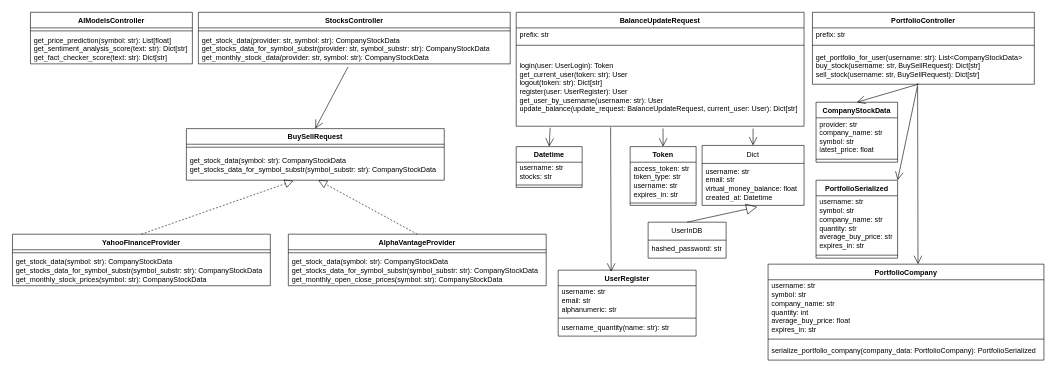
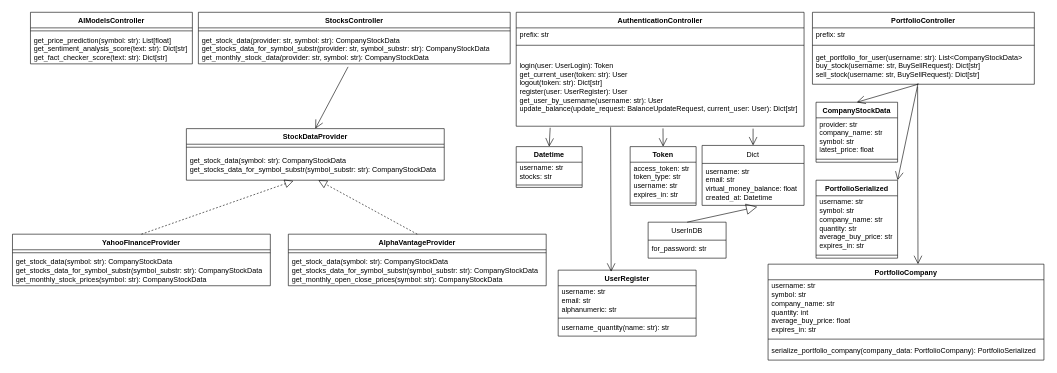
- <mxCell id="35" value="BalanceUpdateRequest" style="swimlane;fontStyle=1;align=center;verticalAlign=top;childLayout=stackLayout;horizontal=1;startSize=26;horizontalStack=0;resizeParent=1;resizeParentMax=0;resizeLast=0;collapsible=1;marginBottom=0;whiteSpace=wrap;html=1;" vertex="1" parent="1"><mxGeometry x="860" y="20" width="480" height="190" as="geometry" /></mxCell>
+ <mxCell id="35" value="AuthenticationController" style="swimlane;fontStyle=1;align=center;verticalAlign=top;childLayout=stackLayout;horizontal=1;startSize=26;horizontalStack=0;resizeParent=1;resizeParentMax=0;resizeLast=0;collapsible=1;marginBottom=0;whiteSpace=wrap;html=1;" vertex="1" parent="1"><mxGeometry x="860" y="20" width="480" height="190" as="geometry" /></mxCell>
- <mxCell id="23" value="BuySellRequest" style="swimlane;fontStyle=1;align=center;verticalAlign=top;childLayout=stackLayout;horizontal=1;startSize=26;horizontalStack=0;resizeParent=1;resizeParentMax=0;resizeLast=0;collapsible=1;marginBottom=0;whiteSpace=wrap;html=1;" vertex="1" parent="1"><mxGeometry x="310" y="214" width="430" height="86" as="geometry" /></mxCell>
+ <mxCell id="23" value="StockDataProvider" style="swimlane;fontStyle=1;align=center;verticalAlign=top;childLayout=stackLayout;horizontal=1;startSize=26;horizontalStack=0;resizeParent=1;resizeParentMax=0;resizeLast=0;collapsible=1;marginBottom=0;whiteSpace=wrap;html=1;" vertex="1" parent="1"><mxGeometry x="310" y="214" width="430" height="86" as="geometry" /></mxCell>
- <mxCell id="5" value="hashed_password: str" style="text;strokeColor=none;fillColor=none;align=left;verticalAlign=middle;spacingLeft=4;spacingRight=4;overflow=hidden;points=[[0,0.5],[1,0.5]];portConstraint=eastwest;rotatable=0;whiteSpace=wrap;html=1;" vertex="1" parent="4"><mxGeometry y="30" width="130" height="30" as="geometry" /></mxCell>
+ <mxCell id="5" value="for_password: str" style="text;strokeColor=none;fillColor=none;align=left;verticalAlign=middle;spacingLeft=4;spacingRight=4;overflow=hidden;points=[[0,0.5],[1,0.5]];portConstraint=eastwest;rotatable=0;whiteSpace=wrap;html=1;" vertex="1" parent="4"><mxGeometry y="30" width="130" height="30" as="geometry" /></mxCell>
